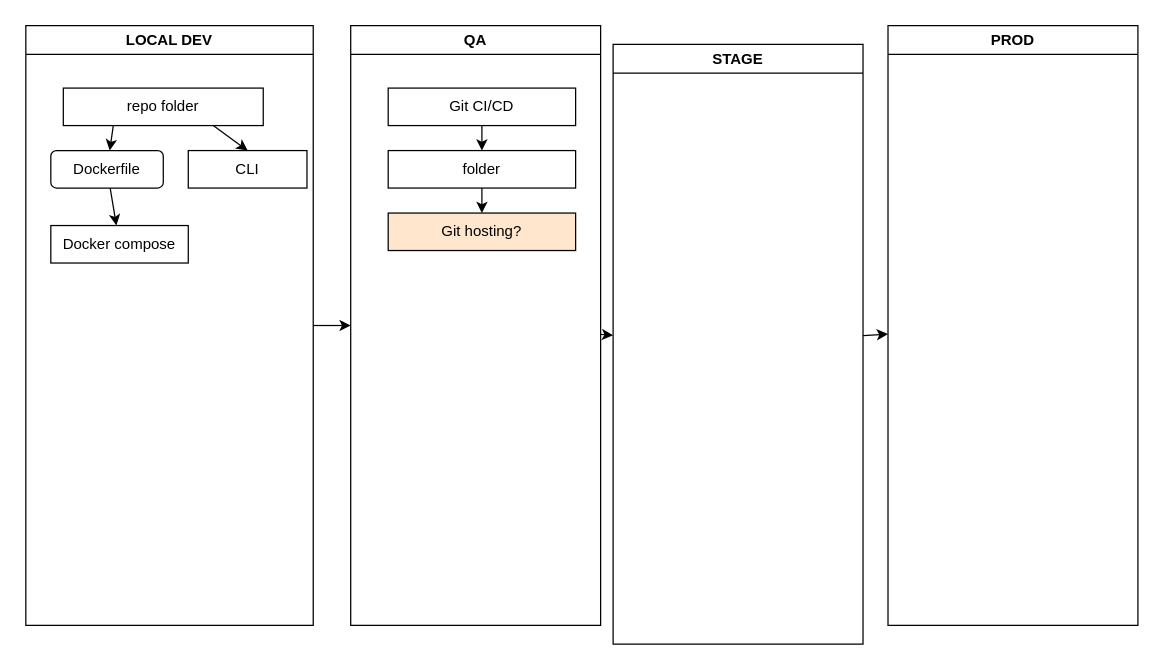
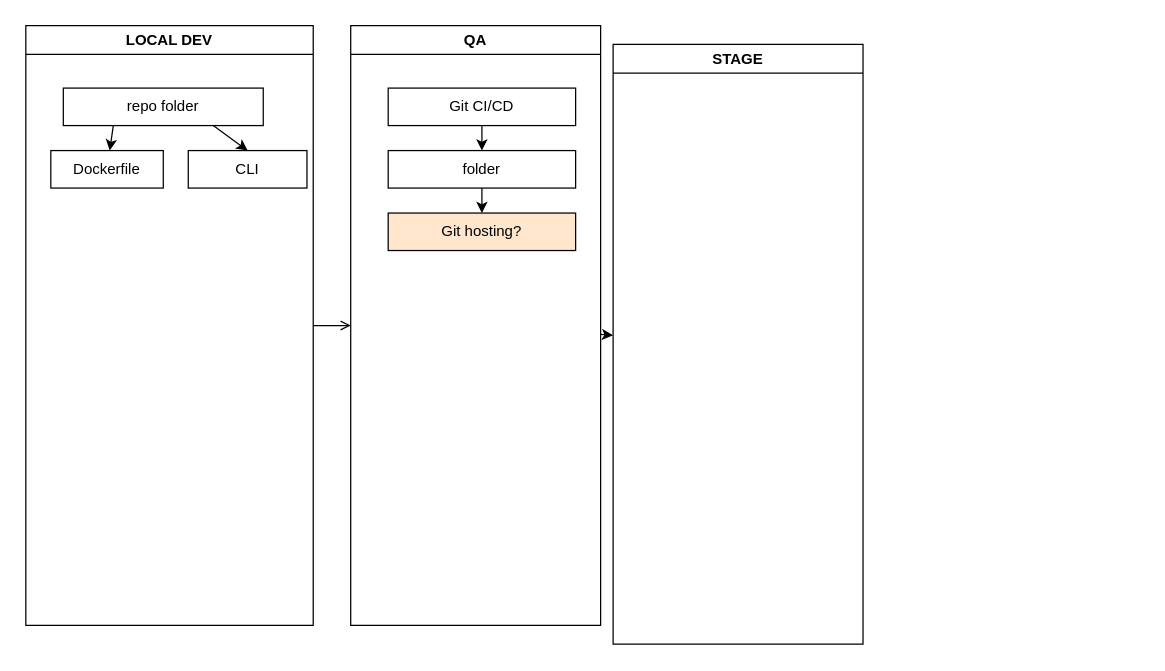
- <mxCell id="8" value="Dockerfile" style="whiteSpace=wrap;html=1;rounded=1;" vertex="1" parent="3"><mxGeometry x="20" y="100" width="90" height="30" as="geometry" /></mxCell>
+ <mxCell id="8" value="Dockerfile" style="whiteSpace=wrap;html=1;" vertex="1" parent="3"><mxGeometry x="20" y="100" width="90" height="30" as="geometry" /></mxCell>
- <mxCell id="7" value="" style="edgeStyle=none;html=1;" edge="1" parent="3" source="8" target="10"><mxGeometry relative="1" as="geometry" /></mxCell>
- <mxCell id="10" value="Docker compose" style="whiteSpace=wrap;html=1;" vertex="1" parent="3"><mxGeometry x="20" y="160" width="110" height="30" as="geometry" /></mxCell>
- <mxCell id="2" value="" style="edgeStyle=none;html=1;" parent="1" source="3" target="12" edge="1"><mxGeometry relative="1" as="geometry" /></mxCell>
+ <mxCell id="2" value="" style="edgeStyle=none;html=1;endArrow=open;" parent="1" source="3" target="12" edge="1"><mxGeometry relative="1" as="geometry" /></mxCell>
- <mxCell id="20" value="PROD" style="swimlane;whiteSpace=wrap;html=1;" parent="1" vertex="1"><mxGeometry x="710" y="20" width="200" height="480" as="geometry" /></mxCell>
- <mxCell id="18" value="" style="edgeStyle=none;html=1;" parent="1" source="19" target="20" edge="1"><mxGeometry relative="1" as="geometry" /></mxCell>
